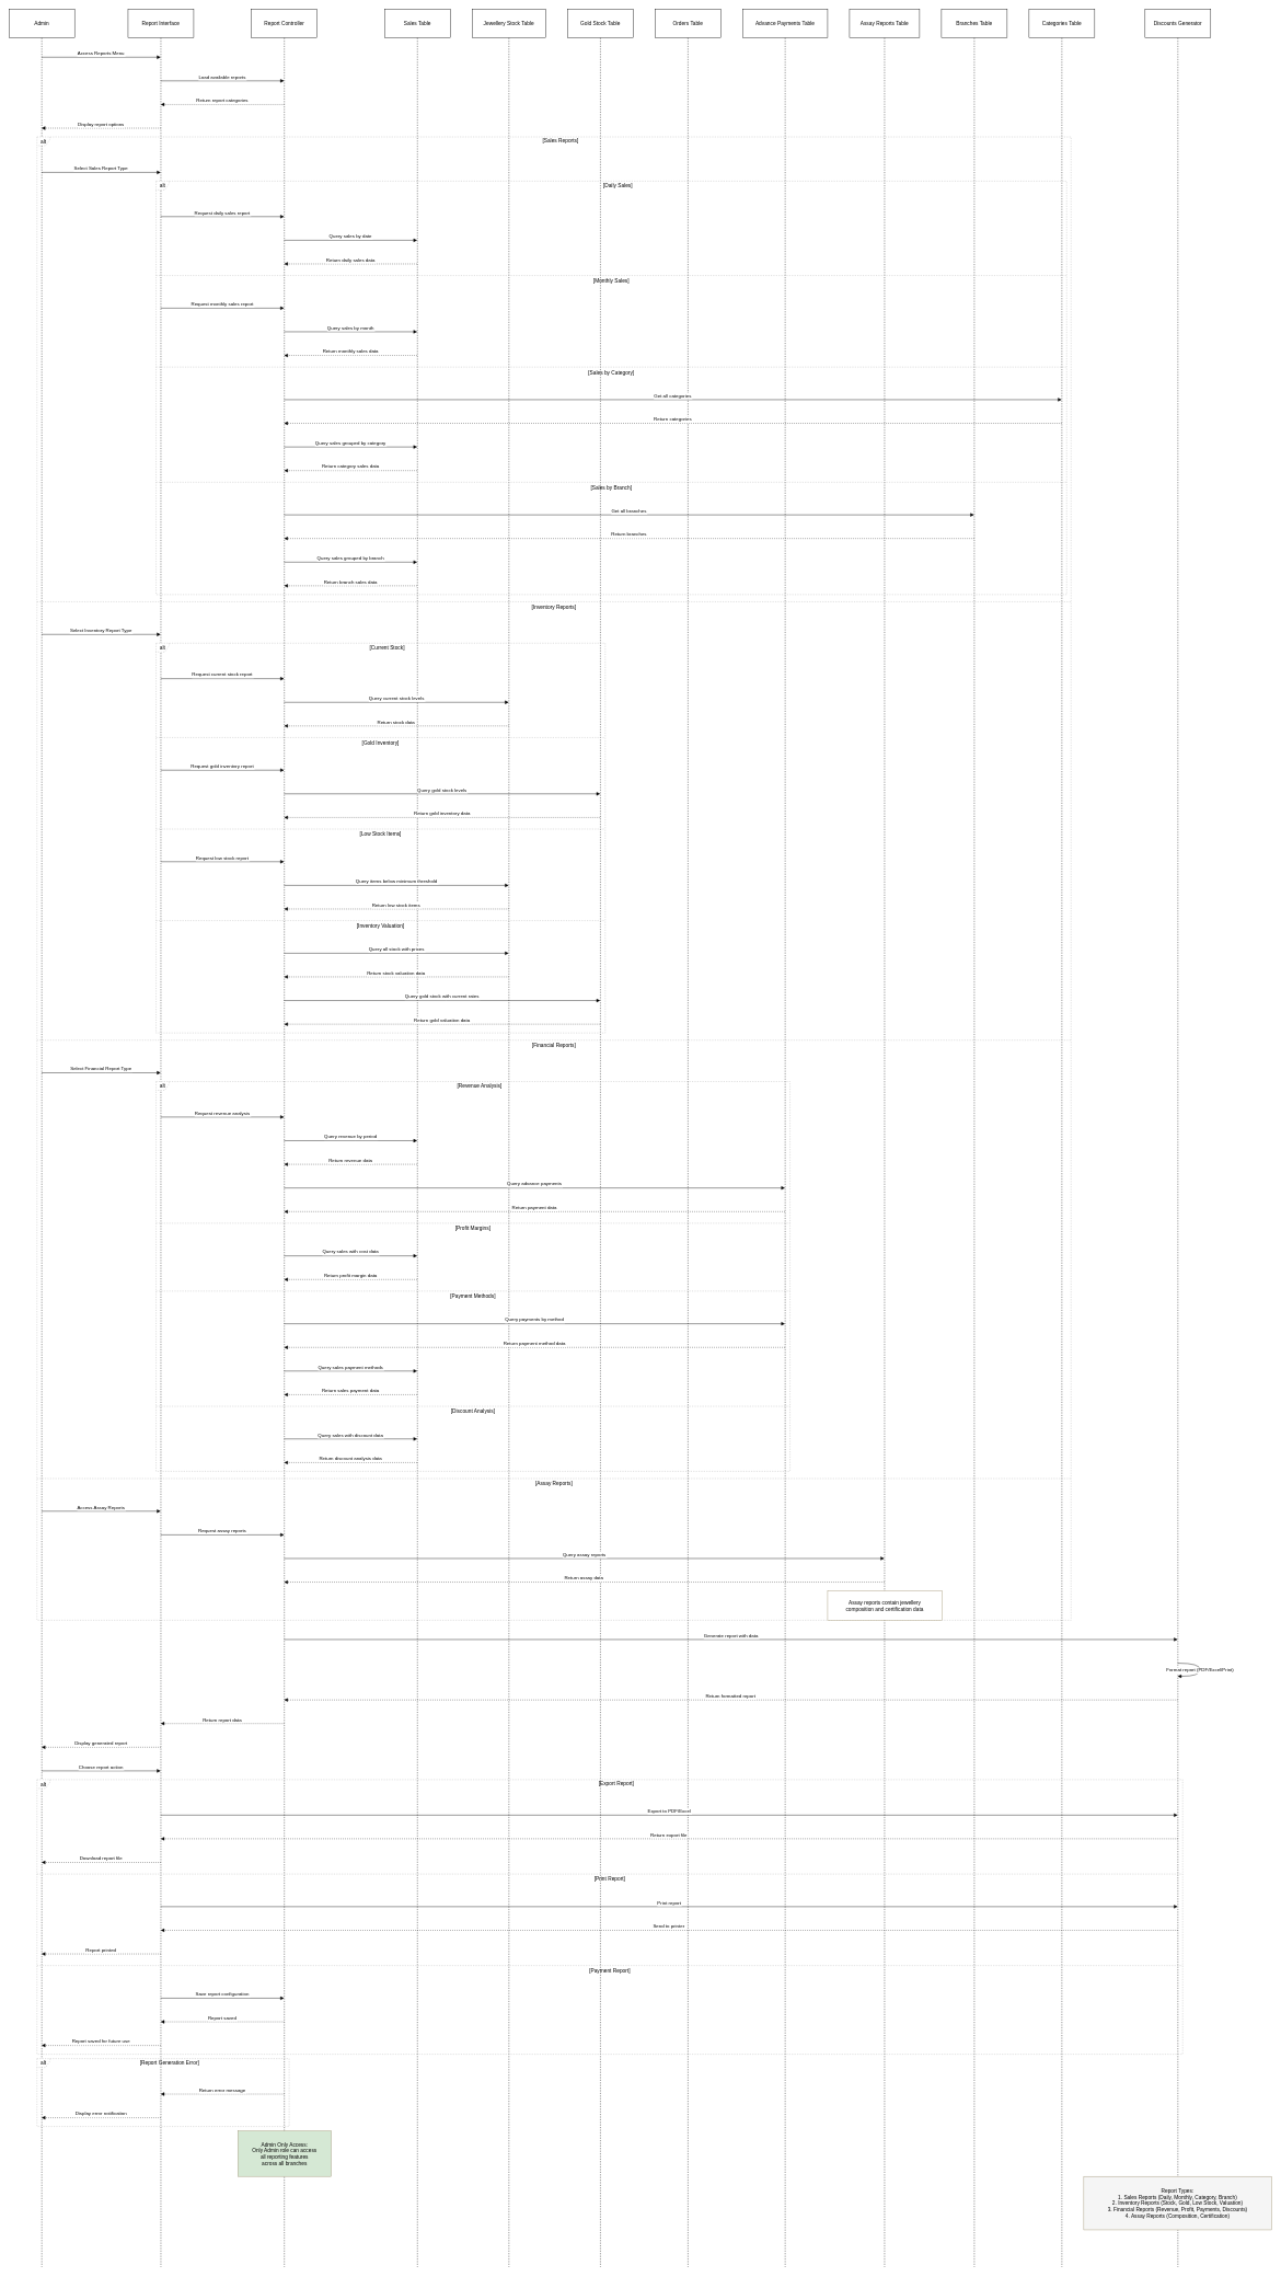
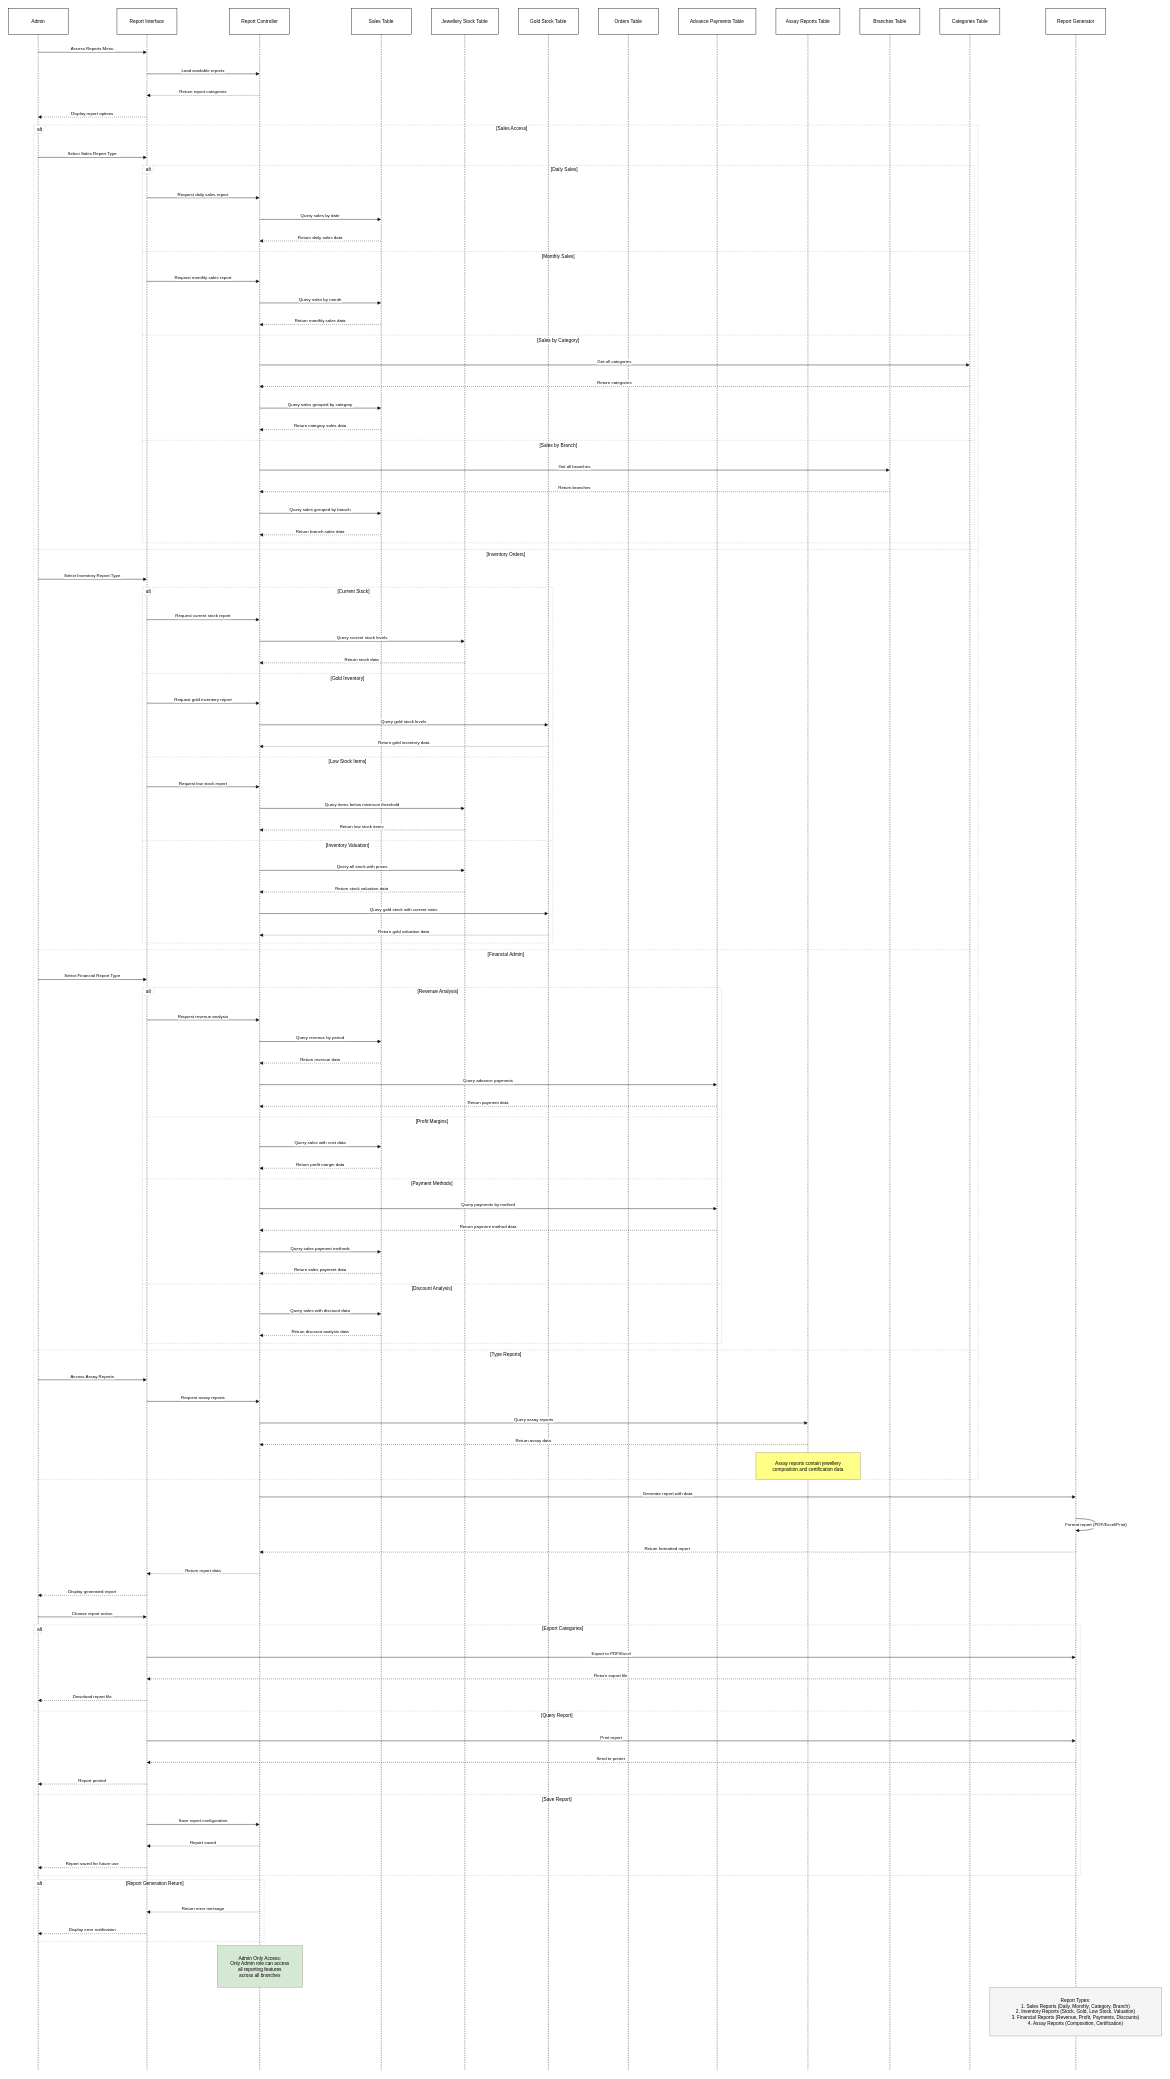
- <mxCell id="13" value="Discounts Generator" style="shape=umlLifeline;perimeter=lifelinePerimeter;whiteSpace=wrap;container=1;dropTarget=0;collapsible=0;recursiveResize=0;outlineConnect=0;portConstraint=eastwest;newEdgeStyle={&quot;edgeStyle&quot;:&quot;elbowEdgeStyle&quot;,&quot;elbow&quot;:&quot;vertical&quot;,&quot;curved&quot;:0,&quot;rounded&quot;:0};size=65;" vertex="1" parent="1"><mxGeometry x="2615" y="20" width="150" height="5155" as="geometry" /></mxCell>
+ <mxCell id="13" value="Report Generator" style="shape=umlLifeline;perimeter=lifelinePerimeter;whiteSpace=wrap;container=1;dropTarget=0;collapsible=0;recursiveResize=0;outlineConnect=0;portConstraint=eastwest;newEdgeStyle={&quot;edgeStyle&quot;:&quot;elbowEdgeStyle&quot;,&quot;elbow&quot;:&quot;vertical&quot;,&quot;curved&quot;:0,&quot;rounded&quot;:0};size=65;" vertex="1" parent="1"><mxGeometry x="2615" y="20" width="150" height="5155" as="geometry" /></mxCell>
- <mxCell id="30" value="[Sales Reports]" style="text;strokeColor=none;fillColor=none;align=center;verticalAlign=middle;whiteSpace=wrap;" vertex="1" parent="29"><mxGeometry x="30" width="2332" height="20" as="geometry" /></mxCell>
+ <mxCell id="30" value="[Sales Access]" style="text;strokeColor=none;fillColor=none;align=center;verticalAlign=middle;whiteSpace=wrap;" vertex="1" parent="29"><mxGeometry x="30" width="2332" height="20" as="geometry" /></mxCell>
- <mxCell id="31" value="[Inventory Reports]" style="shape=line;dashed=1;whiteSpace=wrap;verticalAlign=top;labelPosition=center;verticalLabelPosition=middle;align=center;strokeColor=#B3B3B3;" vertex="1" parent="29"><mxGeometry y="1060" width="2362" height="3" as="geometry" /></mxCell>
+ <mxCell id="31" value="[Inventory Orders]" style="shape=line;dashed=1;whiteSpace=wrap;verticalAlign=top;labelPosition=center;verticalLabelPosition=middle;align=center;strokeColor=#B3B3B3;" vertex="1" parent="29"><mxGeometry y="1060" width="2362" height="3" as="geometry" /></mxCell>
- <mxCell id="32" value="[Financial Reports]" style="shape=line;dashed=1;whiteSpace=wrap;verticalAlign=top;labelPosition=center;verticalLabelPosition=middle;align=center;strokeColor=#B3B3B3;" vertex="1" parent="29"><mxGeometry y="2061" width="2362" height="3" as="geometry" /></mxCell>
+ <mxCell id="32" value="[Financial Admin]" style="shape=line;dashed=1;whiteSpace=wrap;verticalAlign=top;labelPosition=center;verticalLabelPosition=middle;align=center;strokeColor=#B3B3B3;" vertex="1" parent="29"><mxGeometry y="2061" width="2362" height="3" as="geometry" /></mxCell>
- <mxCell id="33" value="[Assay Reports]" style="shape=line;dashed=1;whiteSpace=wrap;verticalAlign=top;labelPosition=center;verticalLabelPosition=middle;align=center;strokeColor=#B3B3B3;" vertex="1" parent="29"><mxGeometry y="3062" width="2362" height="3" as="geometry" /></mxCell>
+ <mxCell id="33" value="[Type Reports]" style="shape=line;dashed=1;whiteSpace=wrap;verticalAlign=top;labelPosition=center;verticalLabelPosition=middle;align=center;strokeColor=#B3B3B3;" vertex="1" parent="29"><mxGeometry y="3062" width="2362" height="3" as="geometry" /></mxCell>
- <mxCell id="108" value="Assay reports contain jewellery&#10;composition and certification data" style="fillColor=#ffffff;strokeColor=#9E916F;" vertex="1" parent="1"><mxGeometry x="1890" y="3631" width="261" height="67" as="geometry" /></mxCell>
+ <mxCell id="108" value="Assay reports contain jewellery&#10;composition and certification data" style="fillColor=#ffff88;strokeColor=#9E916F;" vertex="1" parent="1"><mxGeometry x="1890" y="3631" width="261" height="67" as="geometry" /></mxCell>
- <mxCell id="35" value="[Export Report]" style="text;strokeColor=none;fillColor=none;align=center;verticalAlign=middle;whiteSpace=wrap;" vertex="1" parent="34"><mxGeometry x="30" width="2587" height="20" as="geometry" /></mxCell>
+ <mxCell id="35" value="[Export Categories]" style="text;strokeColor=none;fillColor=none;align=center;verticalAlign=middle;whiteSpace=wrap;" vertex="1" parent="34"><mxGeometry x="30" width="2587" height="20" as="geometry" /></mxCell>
- <mxCell id="36" value="[Print Report]" style="shape=line;dashed=1;whiteSpace=wrap;verticalAlign=top;labelPosition=center;verticalLabelPosition=middle;align=center;strokeColor=#B3B3B3;" vertex="1" parent="34"><mxGeometry y="214" width="2617" height="3" as="geometry" /></mxCell>
+ <mxCell id="36" value="[Query Report]" style="shape=line;dashed=1;whiteSpace=wrap;verticalAlign=top;labelPosition=center;verticalLabelPosition=middle;align=center;strokeColor=#B3B3B3;" vertex="1" parent="34"><mxGeometry y="214" width="2617" height="3" as="geometry" /></mxCell>
- <mxCell id="37" value="[Payment Report]" style="shape=line;dashed=1;whiteSpace=wrap;verticalAlign=top;labelPosition=center;verticalLabelPosition=middle;align=center;strokeColor=#B3B3B3;" vertex="1" parent="34"><mxGeometry y="423" width="2617" height="3" as="geometry" /></mxCell>
+ <mxCell id="37" value="[Save Report]" style="shape=line;dashed=1;whiteSpace=wrap;verticalAlign=top;labelPosition=center;verticalLabelPosition=middle;align=center;strokeColor=#B3B3B3;" vertex="1" parent="34"><mxGeometry y="423" width="2617" height="3" as="geometry" /></mxCell>
- <mxCell id="39" value="[Report Generation Error]" style="text;strokeColor=none;fillColor=none;align=center;verticalAlign=middle;whiteSpace=wrap;" vertex="1" parent="38"><mxGeometry x="30" width="546" height="20" as="geometry" /></mxCell>
+ <mxCell id="39" value="[Report Generation Return]" style="text;strokeColor=none;fillColor=none;align=center;verticalAlign=middle;whiteSpace=wrap;" vertex="1" parent="38"><mxGeometry x="30" width="546" height="20" as="geometry" /></mxCell>
